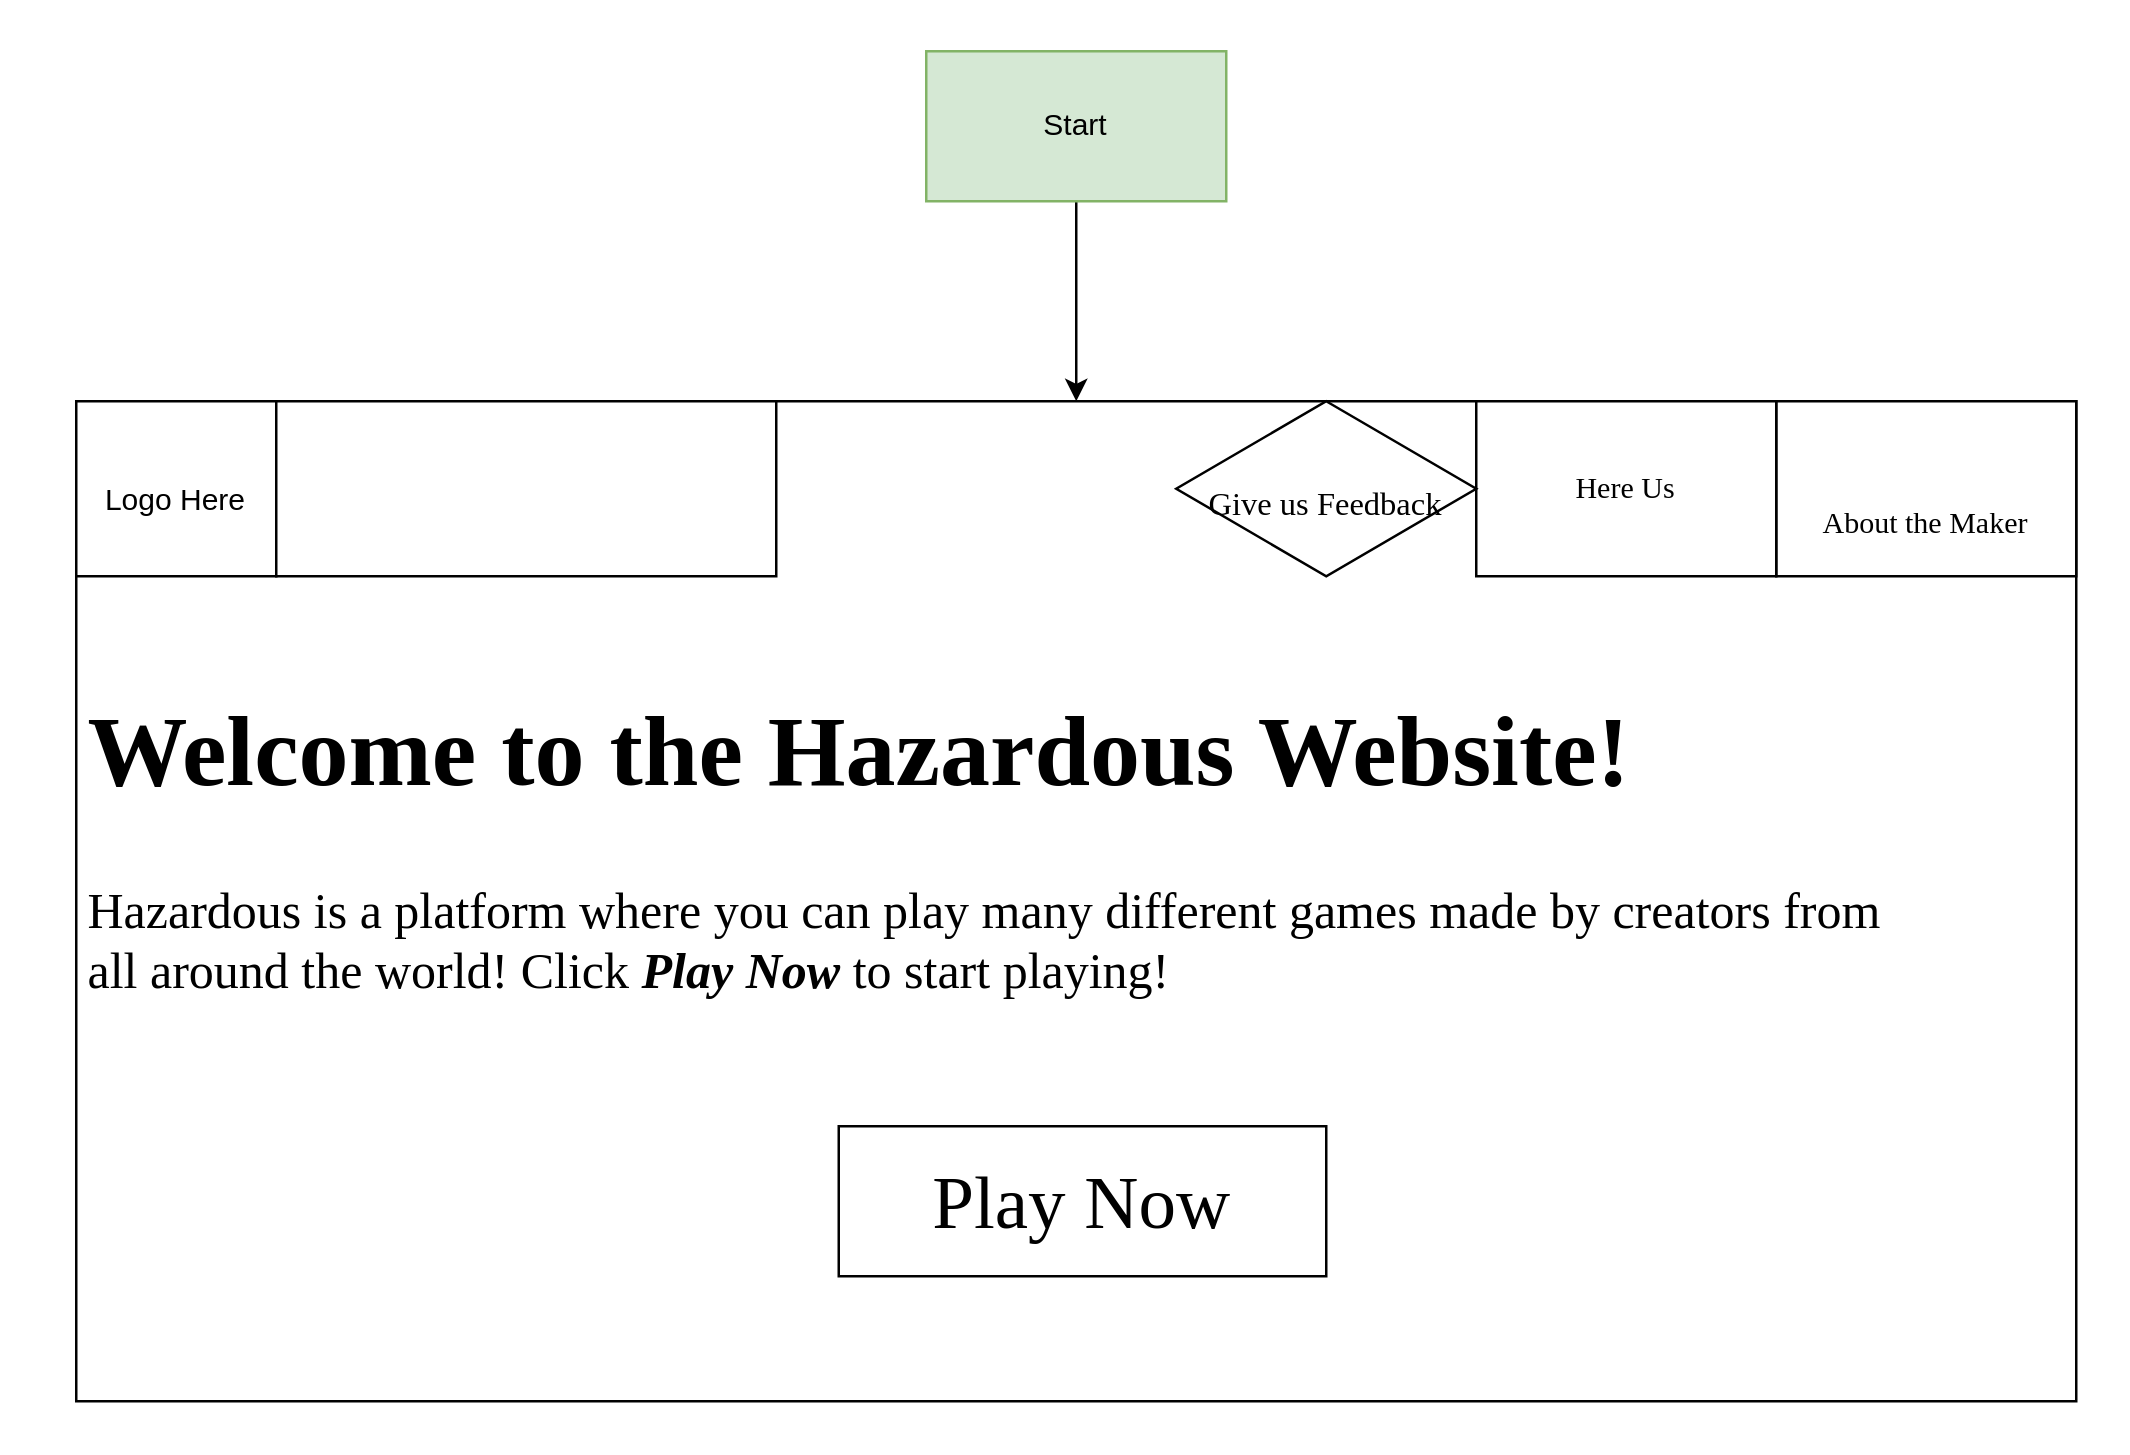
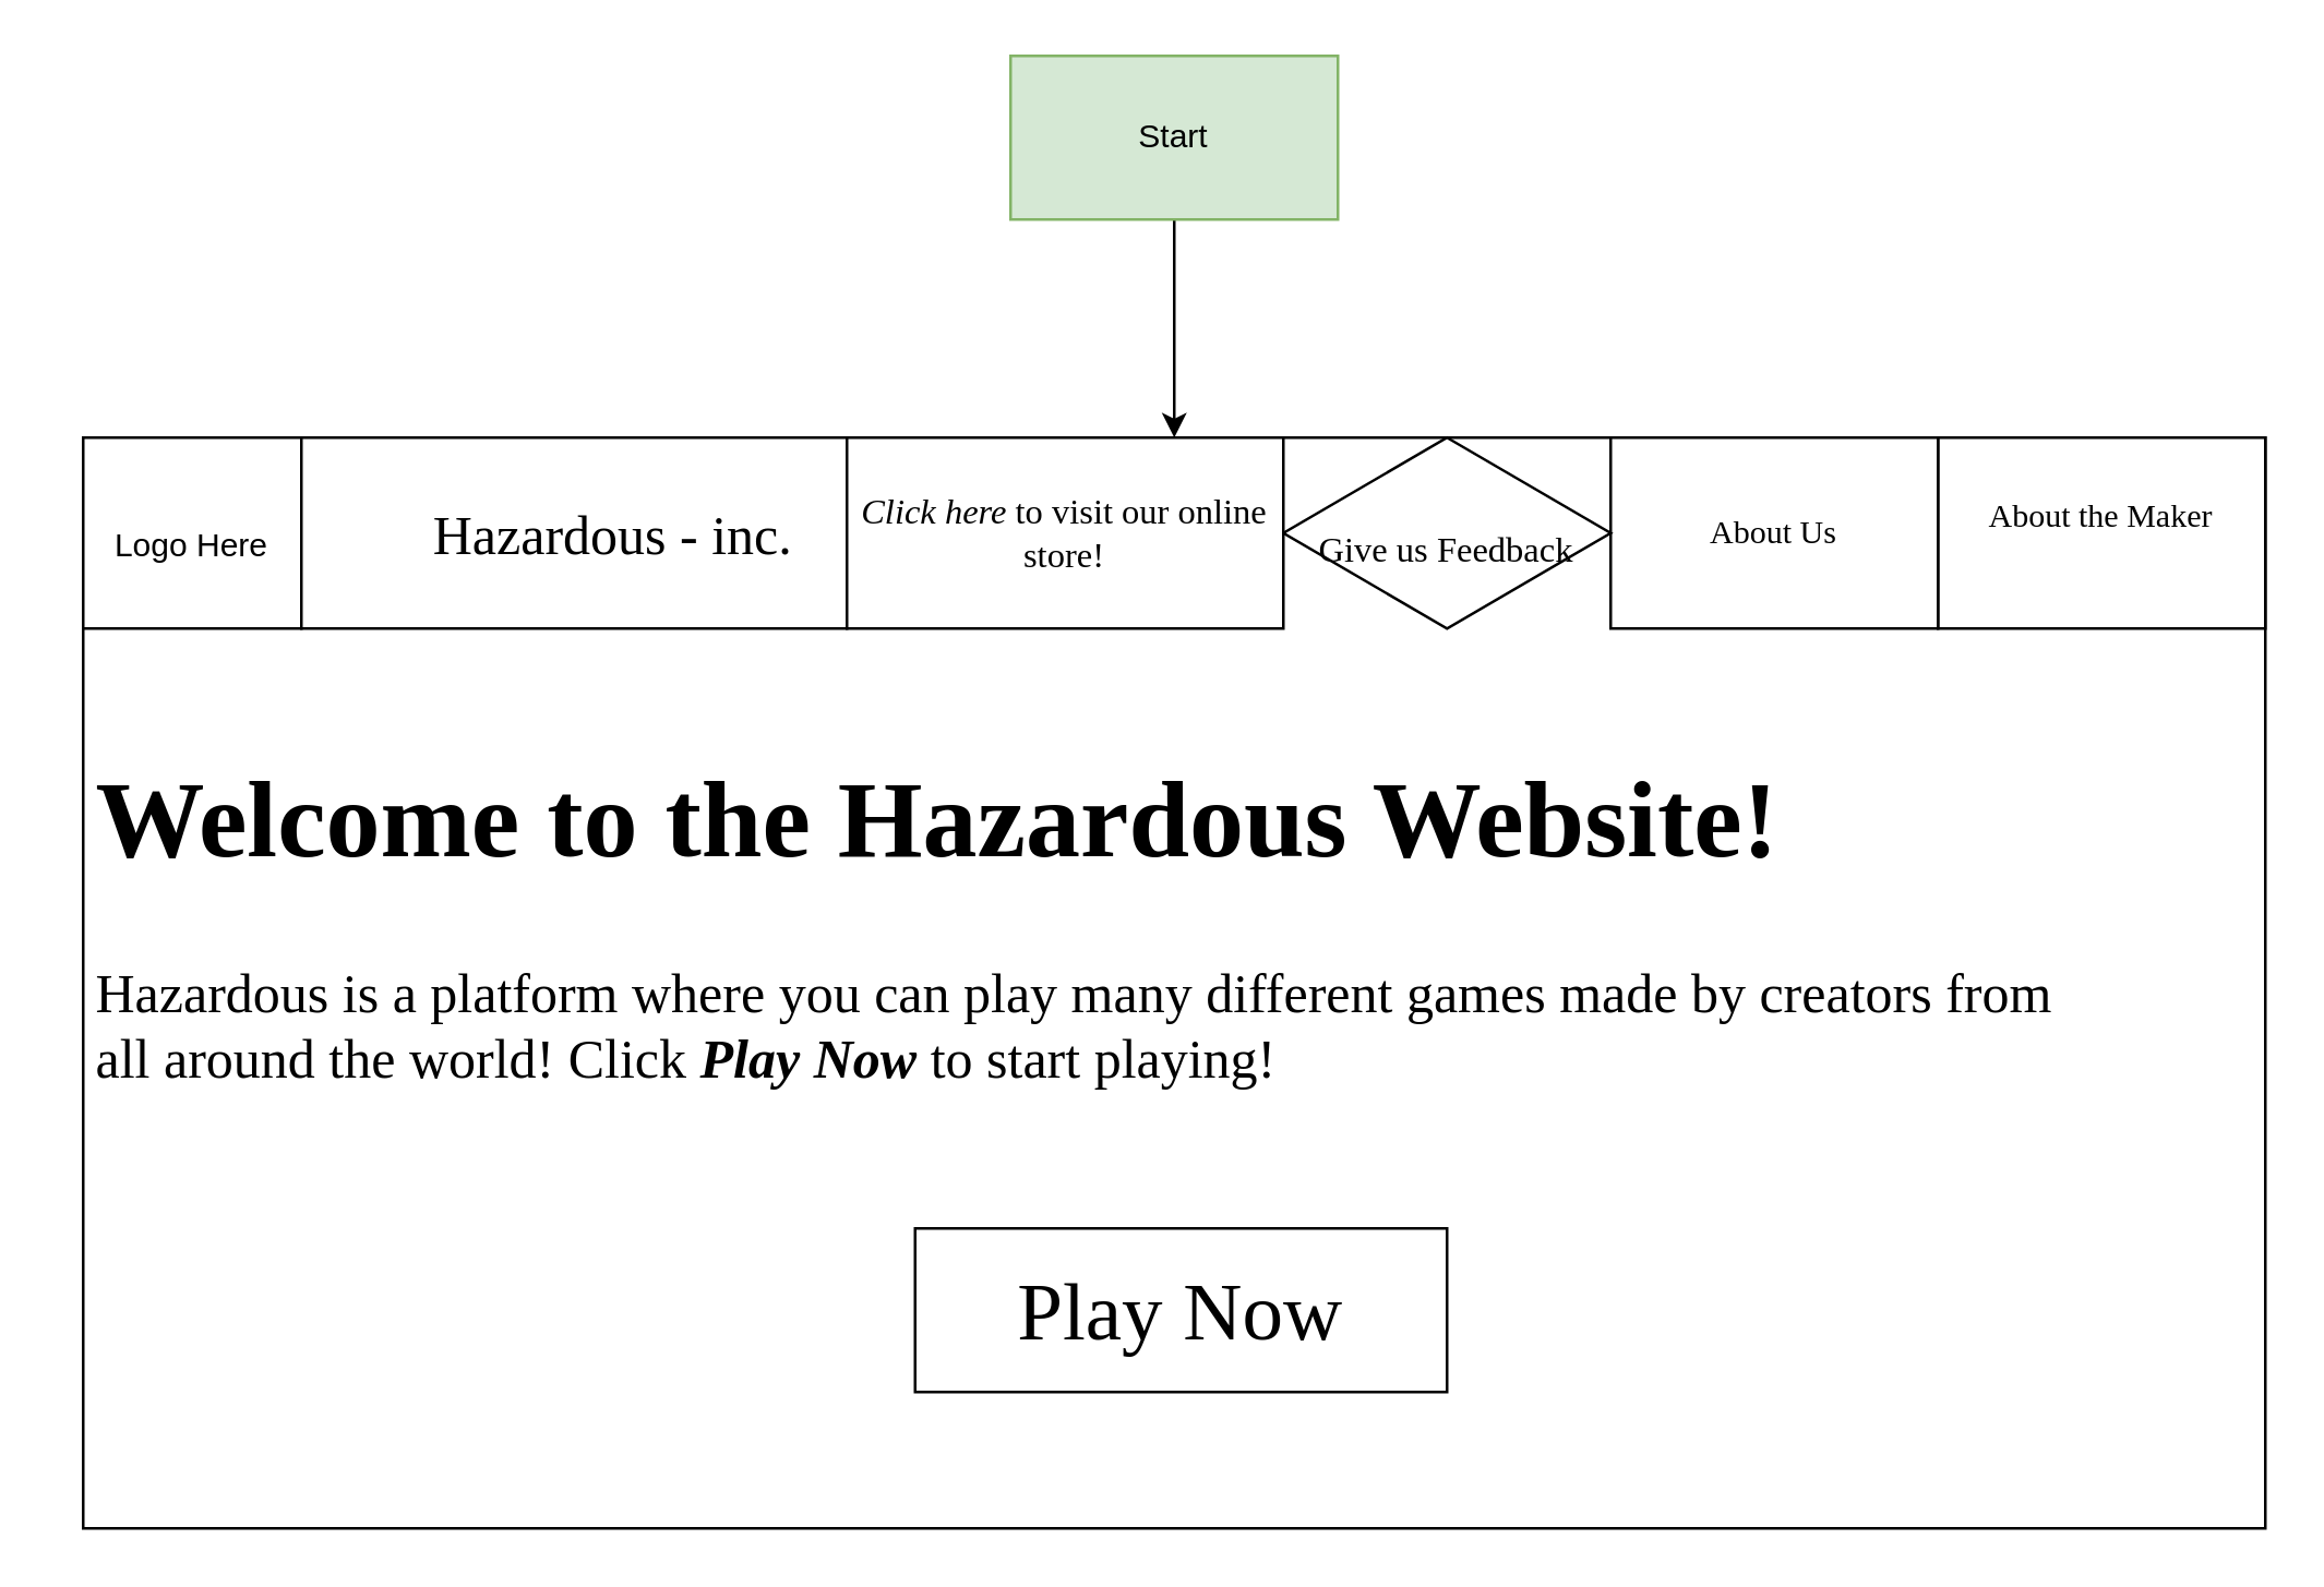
+ <mxCell id="8" value="&lt;font face=&quot;Comic Sans MS&quot; style=&quot;font-size: 20px;&quot;&gt;Hazardous - inc.&lt;/font&gt;" style="text;html=1;strokeColor=none;fillColor=none;align=center;verticalAlign=middle;whiteSpace=wrap;rounded=0;" vertex="1" parent="1"><mxGeometry x="147.5" y="180" width="152.5" height="30" as="geometry" /></mxCell>
+ <mxCell id="15" value="&lt;i&gt;Click here &lt;/i&gt;to visit our online store!" style="rounded=0;whiteSpace=wrap;html=1;fontFamily=Comic Sans MS;fontSize=13;" vertex="1" parent="1"><mxGeometry x="310" y="160" width="160" height="70" as="geometry" /></mxCell>
- <mxCell id="12" value="Here Us" style="rounded=0;whiteSpace=wrap;html=1;fontFamily=Comic Sans MS;fontSize=12;" vertex="1" parent="1"><mxGeometry x="590" y="160" width="120" height="70" as="geometry" /></mxCell>
+ <mxCell id="12" value="About Us" style="rounded=0;whiteSpace=wrap;html=1;fontFamily=Comic Sans MS;fontSize=12;" vertex="1" parent="1"><mxGeometry x="590" y="160" width="120" height="70" as="geometry" /></mxCell>
- <mxCell id="11" value="&lt;font style=&quot;font-size: 12px;&quot;&gt;About the Maker&lt;/font&gt;" style="text;html=1;strokeColor=none;fillColor=none;align=center;verticalAlign=middle;whiteSpace=wrap;rounded=0;fontFamily=Comic Sans MS;fontSize=20;" vertex="1" parent="1"><mxGeometry x="720" y="190" width="100" height="30" as="geometry" /></mxCell>
+ <mxCell id="11" value="&lt;font style=&quot;font-size: 12px;&quot;&gt;About the Maker&lt;/font&gt;" style="text;html=1;strokeColor=none;fillColor=none;align=center;verticalAlign=middle;whiteSpace=wrap;rounded=0;fontFamily=Comic Sans MS;fontSize=20;" vertex="1" parent="1"><mxGeometry x="720" y="170" width="100" height="30" as="geometry" /></mxCell>
